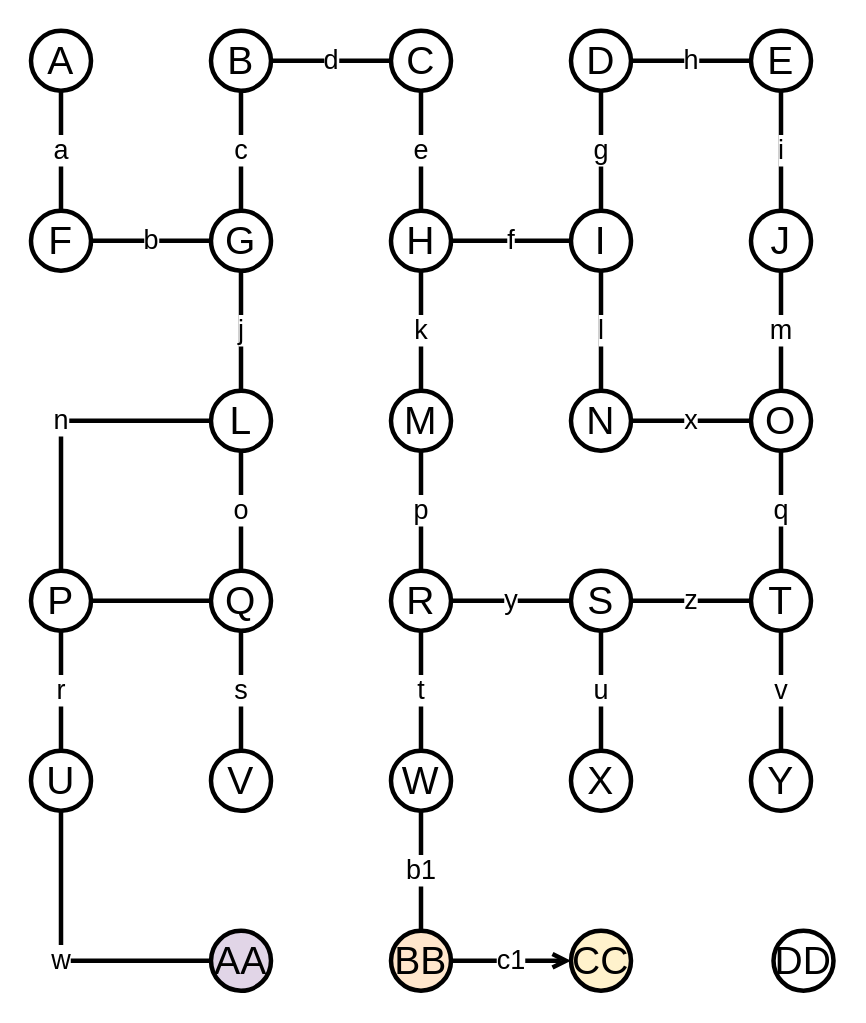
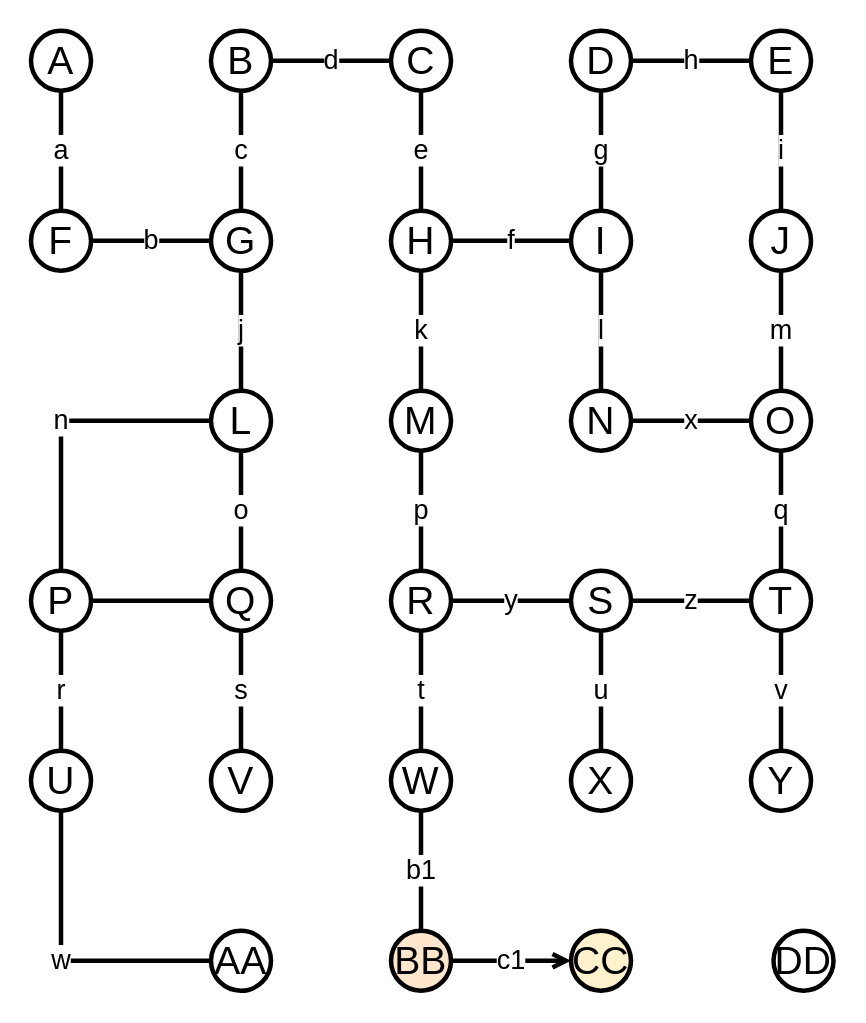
- <mxCell id="53" value="AA" style="ellipse;whiteSpace=wrap;html=1;strokeWidth=3;fontSize=26;fillColor=#e1d5e7;" parent="1" vertex="1"><mxGeometry x="140" y="620" width="40" height="40" as="geometry" /></mxCell>
+ <mxCell id="53" value="AA" style="ellipse;whiteSpace=wrap;html=1;strokeWidth=3;fontSize=26;" parent="1" vertex="1"><mxGeometry x="140" y="620" width="40" height="40" as="geometry" /></mxCell>
